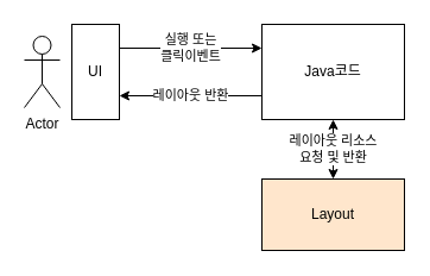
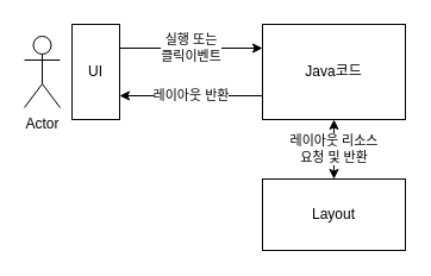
- <mxCell id="6" value="Layout" style="rounded=0;whiteSpace=wrap;html=1;fillColor=#ffe6cc;" vertex="1" parent="1"><mxGeometry x="220" y="150" width="120" height="60" as="geometry" /></mxCell>
+ <mxCell id="6" value="Layout" style="rounded=0;whiteSpace=wrap;html=1;" vertex="1" parent="1"><mxGeometry x="220" y="150" width="120" height="60" as="geometry" /></mxCell>
